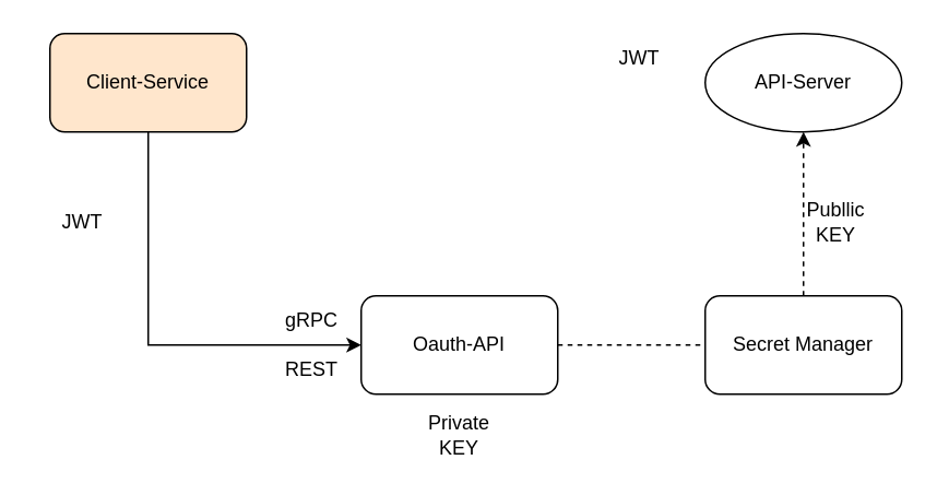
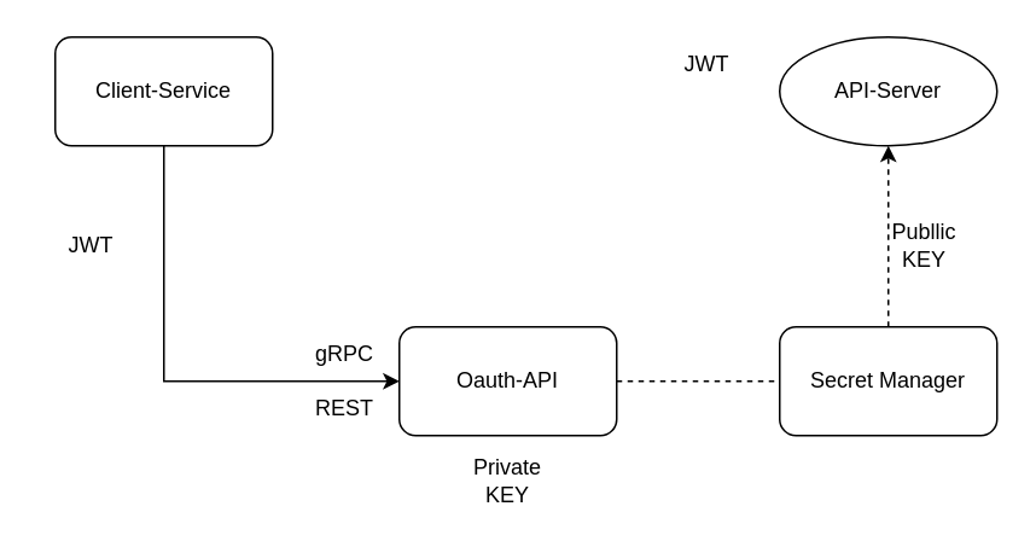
- <mxCell id="6" value="Client-Service" style="rounded=1;whiteSpace=wrap;html=1;fillColor=#ffe6cc;" parent="1" vertex="1"><mxGeometry x="30" y="20" width="120" height="60" as="geometry" /></mxCell>
+ <mxCell id="6" value="Client-Service" style="rounded=1;whiteSpace=wrap;html=1;" parent="1" vertex="1"><mxGeometry x="30" y="20" width="120" height="60" as="geometry" /></mxCell>
